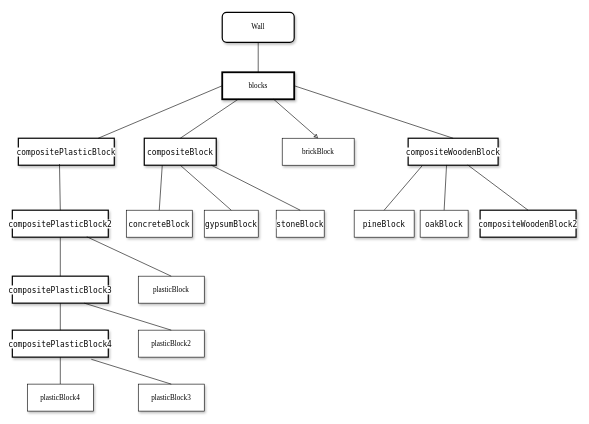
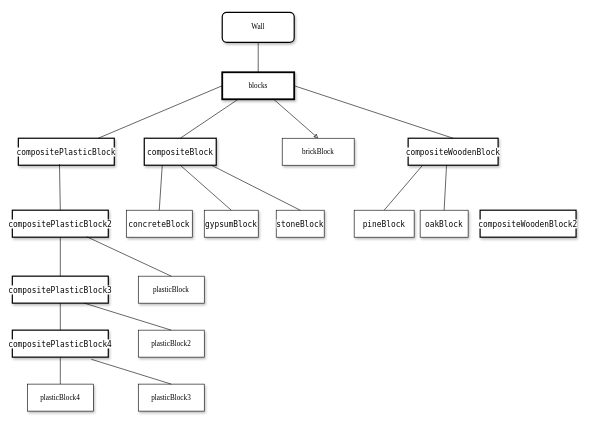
- <mxCell id="22" value="No" style="rounded=0;labelBackgroundColor=none;startArrow=none;startFill=0;startSize=5;endArrow=none;endFill=0;endSize=5;jettySize=auto;orthogonalLoop=1;strokeWidth=1;fontFamily=Verdana;fontSize=12;html=1;fontColor=none;noLabel=1;entryX=0.5;entryY=0;entryDx=0;entryDy=0;exitX=0.662;exitY=0.989;exitDx=0;exitDy=0;exitPerimeter=0;" edge="1" parent="1" source="9" target="21"><mxGeometry x="-0.201" y="14" relative="1" as="geometry"><mxPoint as="offset" /><mxPoint x="760" y="270" as="sourcePoint" /><mxPoint x="888.04" y="350" as="targetPoint" /></mxGeometry></mxCell>
